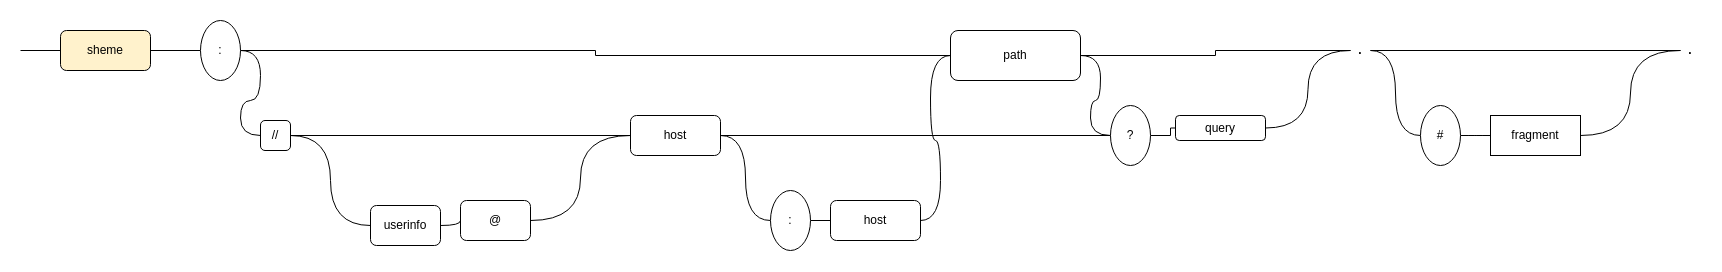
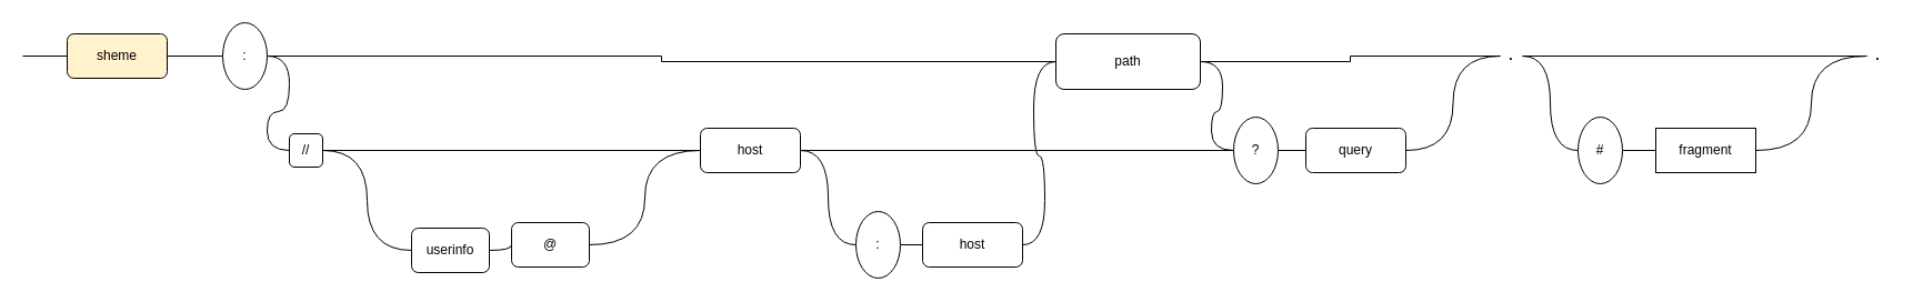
- <mxCell id="24" value="query" style="rounded=1;whiteSpace=wrap;html=1;" vertex="1" parent="1"><mxGeometry x="1175" y="115" width="90" height="25" as="geometry" /></mxCell>
+ <mxCell id="24" value="query" style="rounded=1;whiteSpace=wrap;html=1;" vertex="1" parent="1"><mxGeometry x="1175" y="115" width="90" height="40" as="geometry" /></mxCell>
